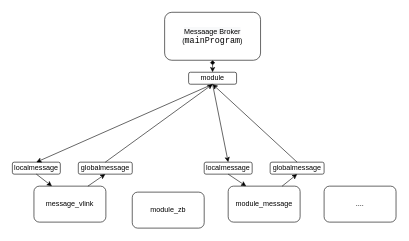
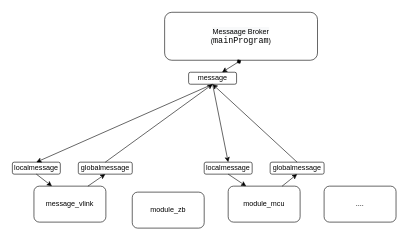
- <mxCell id="2" value="&lt;span style=&quot;background-color: rgb(248, 249, 250);&quot;&gt;Messaage Broker&lt;/span&gt;&lt;br style=&quot;background-color: rgb(248, 249, 250);&quot;&gt;&lt;span style=&quot;background-color: rgb(248, 249, 250);&quot;&gt;(&lt;/span&gt;&lt;span style=&quot;font-family: Consolas, &amp;quot;Courier New&amp;quot;, monospace; font-size: 14px;&quot;&gt;mainProgram&lt;/span&gt;&lt;span style=&quot;background-color: initial;&quot;&gt;)&lt;/span&gt;" style="rounded=1;whiteSpace=wrap;html=1;labelBackgroundColor=#FFFFFF;fontColor=#000000;" vertex="1" parent="1"><mxGeometry x="274" y="20" width="160" height="80" as="geometry" /></mxCell>
+ <mxCell id="2" value="&lt;span style=&quot;background-color: rgb(248, 249, 250);&quot;&gt;Messaage Broker&lt;/span&gt;&lt;br style=&quot;background-color: rgb(248, 249, 250);&quot;&gt;&lt;span style=&quot;background-color: rgb(248, 249, 250);&quot;&gt;(&lt;/span&gt;&lt;span style=&quot;font-family: Consolas, &amp;quot;Courier New&amp;quot;, monospace; font-size: 14px;&quot;&gt;mainProgram&lt;/span&gt;&lt;span style=&quot;background-color: initial;&quot;&gt;)&lt;/span&gt;" style="rounded=1;whiteSpace=wrap;html=1;labelBackgroundColor=#FFFFFF;fontColor=#000000;" vertex="1" parent="1"><mxGeometry x="274" y="20" width="255" height="80" as="geometry" /></mxCell>
- <mxCell id="9" value="module" style="rounded=1;whiteSpace=wrap;html=1;labelBackgroundColor=#FFFFFF;fontColor=#000000;" vertex="1" parent="1"><mxGeometry x="314" y="120" width="80" height="20" as="geometry" /></mxCell>
+ <mxCell id="9" value="message" style="rounded=1;whiteSpace=wrap;html=1;labelBackgroundColor=#FFFFFF;fontColor=#000000;" vertex="1" parent="1"><mxGeometry x="314" y="120" width="80" height="20" as="geometry" /></mxCell>
- <mxCell id="5" value="module_message" style="rounded=1;whiteSpace=wrap;html=1;labelBackgroundColor=#FFFFFF;fontColor=#000000;" vertex="1" parent="1"><mxGeometry x="380" y="310" width="120" height="60" as="geometry" /></mxCell>
+ <mxCell id="5" value="module_mcu" style="rounded=1;whiteSpace=wrap;html=1;labelBackgroundColor=#FFFFFF;fontColor=#000000;" vertex="1" parent="1"><mxGeometry x="380" y="310" width="120" height="60" as="geometry" /></mxCell>
